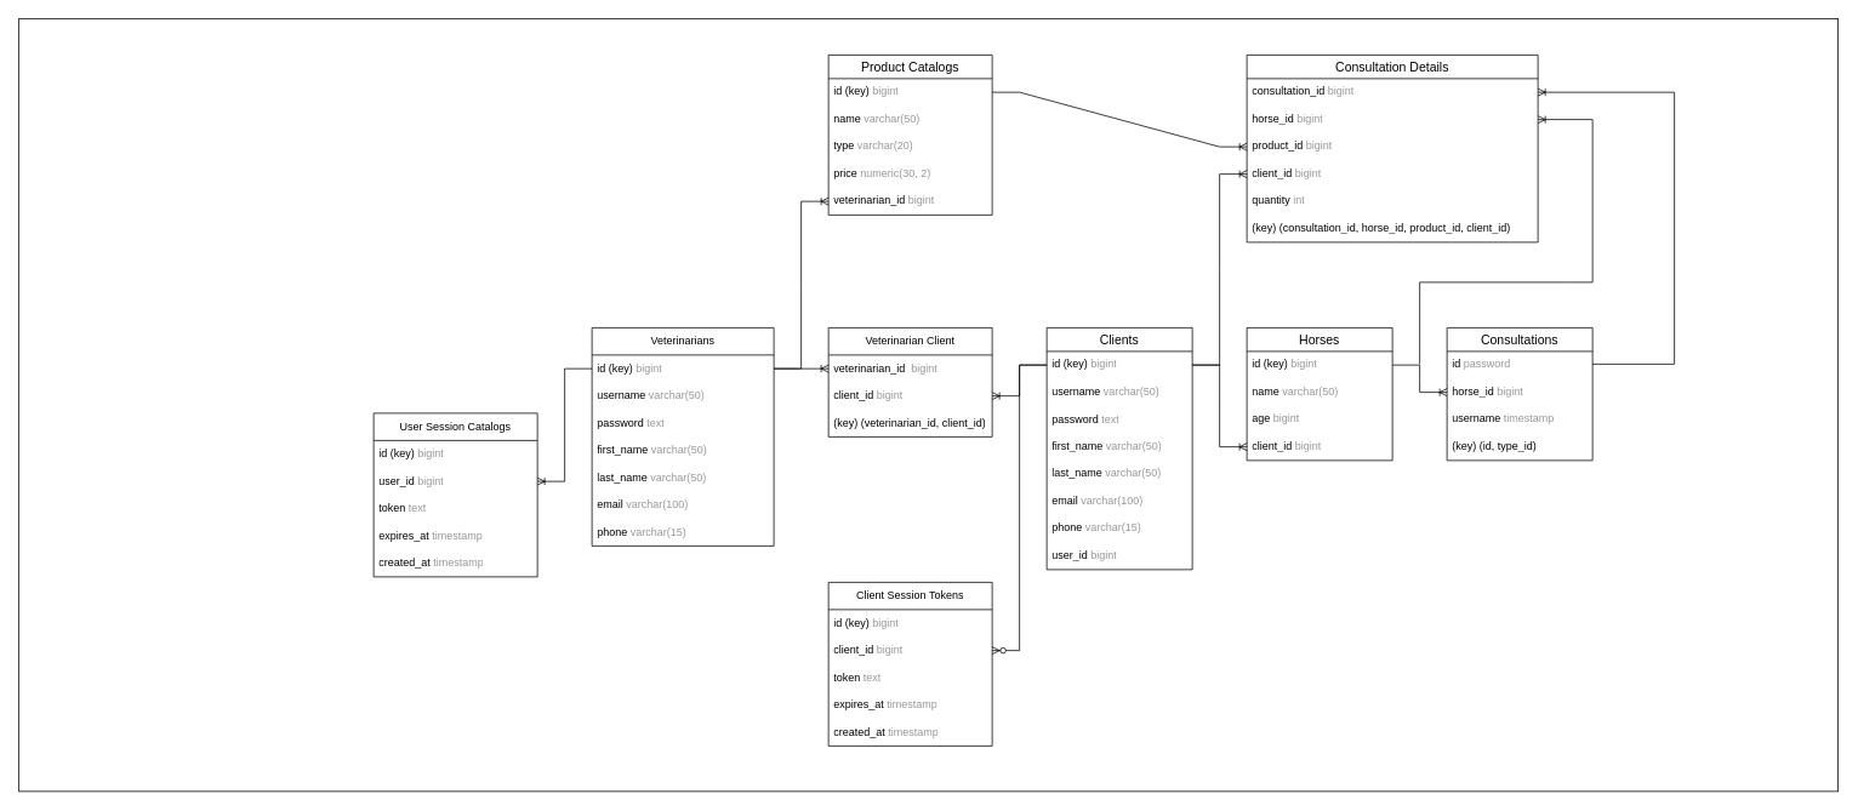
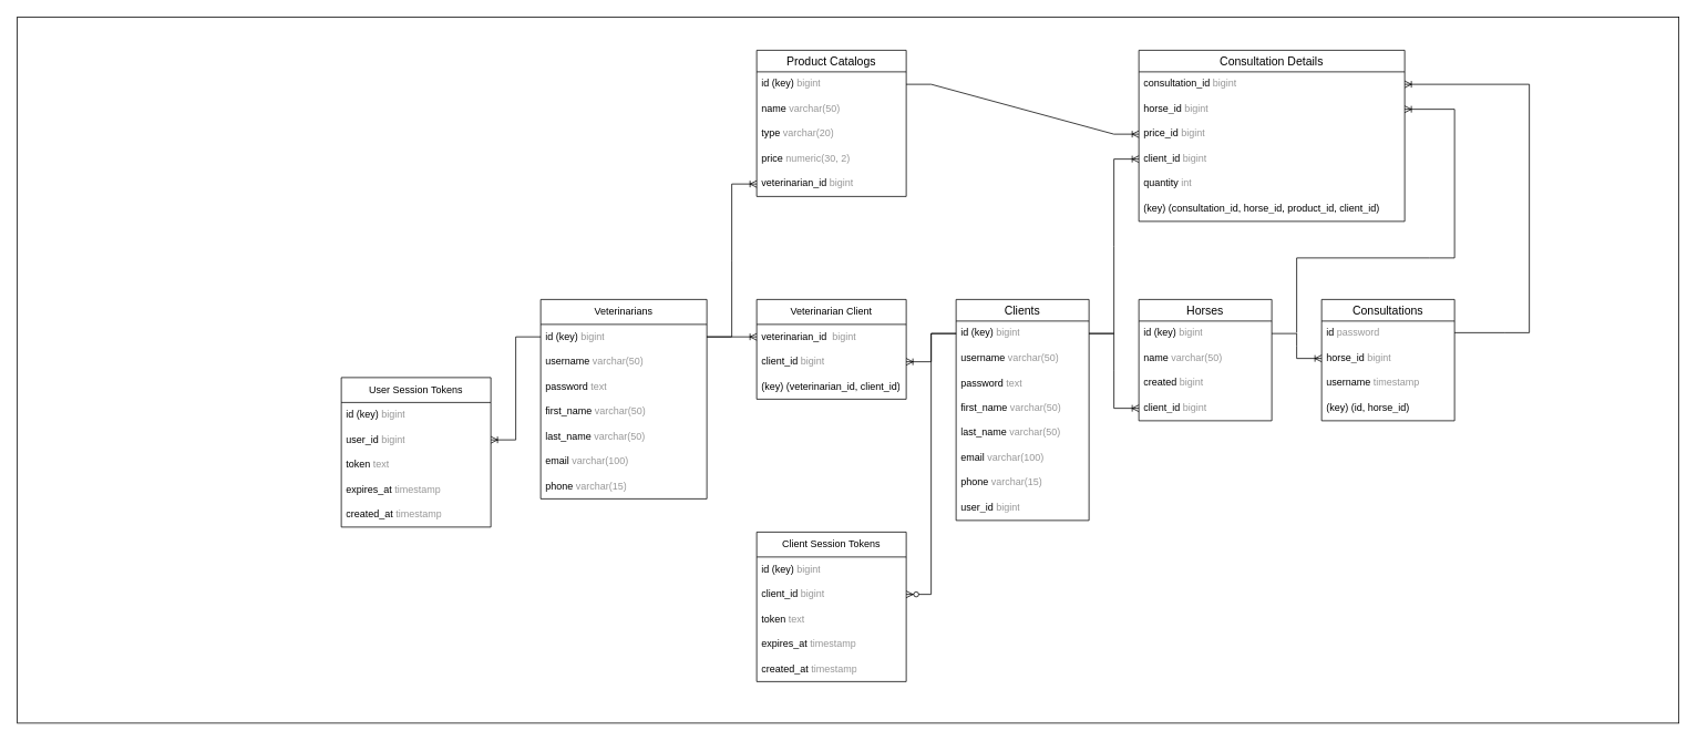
- <mxCell id="33" value="product_id&amp;nbsp;&lt;span style=&quot;caret-color: rgb(150, 150, 150); color: rgb(150, 150, 150);&quot;&gt;bigint&lt;/span&gt;" style="text;strokeColor=none;fillColor=none;spacingLeft=4;spacingRight=4;overflow=hidden;rotatable=0;points=[[0,0.5],[1,0.5]];portConstraint=eastwest;fontSize=12;whiteSpace=wrap;html=1;" parent="30" vertex="1"><mxGeometry y="86" width="320" height="30" as="geometry" /></mxCell>
+ <mxCell id="33" value="price_id&amp;nbsp;&lt;span style=&quot;caret-color: rgb(150, 150, 150); color: rgb(150, 150, 150);&quot;&gt;bigint&lt;/span&gt;" style="text;strokeColor=none;fillColor=none;spacingLeft=4;spacingRight=4;overflow=hidden;rotatable=0;points=[[0,0.5],[1,0.5]];portConstraint=eastwest;fontSize=12;whiteSpace=wrap;html=1;" parent="30" vertex="1"><mxGeometry y="86" width="320" height="30" as="geometry" /></mxCell>
- <mxCell id="23" value="age&amp;nbsp;&lt;span style=&quot;caret-color: rgb(150, 150, 150); color: rgb(150, 150, 150);&quot;&gt;bigint&lt;/span&gt;" style="text;strokeColor=none;fillColor=none;spacingLeft=4;spacingRight=4;overflow=hidden;rotatable=0;points=[[0,0.5],[1,0.5]];portConstraint=eastwest;fontSize=12;whiteSpace=wrap;html=1;" parent="20" vertex="1"><mxGeometry y="86" width="160" height="30" as="geometry" /></mxCell>
+ <mxCell id="23" value="created&amp;nbsp;&lt;span style=&quot;caret-color: rgb(150, 150, 150); color: rgb(150, 150, 150);&quot;&gt;bigint&lt;/span&gt;" style="text;strokeColor=none;fillColor=none;spacingLeft=4;spacingRight=4;overflow=hidden;rotatable=0;points=[[0,0.5],[1,0.5]];portConstraint=eastwest;fontSize=12;whiteSpace=wrap;html=1;" parent="20" vertex="1"><mxGeometry y="86" width="160" height="30" as="geometry" /></mxCell>
- <mxCell id="43" value="User Session Catalogs" style="swimlane;fontStyle=0;childLayout=stackLayout;horizontal=1;startSize=30;horizontalStack=0;resizeParent=1;resizeParentMax=0;resizeLast=0;collapsible=1;marginBottom=0;whiteSpace=wrap;html=1;" parent="1" vertex="1"><mxGeometry x="410" y="454" width="180" height="180" as="geometry" /></mxCell>
+ <mxCell id="43" value="User Session Tokens" style="swimlane;fontStyle=0;childLayout=stackLayout;horizontal=1;startSize=30;horizontalStack=0;resizeParent=1;resizeParentMax=0;resizeLast=0;collapsible=1;marginBottom=0;whiteSpace=wrap;html=1;" parent="1" vertex="1"><mxGeometry x="410" y="454" width="180" height="180" as="geometry" /></mxCell>
- <mxCell id="29" value="(key)&amp;nbsp;(id, type_id)" style="text;strokeColor=none;fillColor=none;spacingLeft=4;spacingRight=4;overflow=hidden;rotatable=0;points=[[0,0.5],[1,0.5]];portConstraint=eastwest;fontSize=12;whiteSpace=wrap;html=1;" parent="25" vertex="1"><mxGeometry y="116" width="160" height="30" as="geometry" /></mxCell>
+ <mxCell id="29" value="(key)&amp;nbsp;(id, horse_id)" style="text;strokeColor=none;fillColor=none;spacingLeft=4;spacingRight=4;overflow=hidden;rotatable=0;points=[[0,0.5],[1,0.5]];portConstraint=eastwest;fontSize=12;whiteSpace=wrap;html=1;" parent="25" vertex="1"><mxGeometry y="116" width="160" height="30" as="geometry" /></mxCell>
